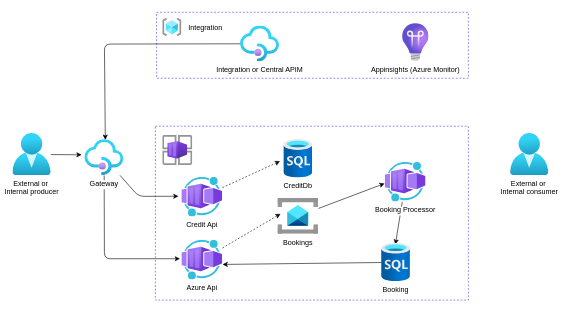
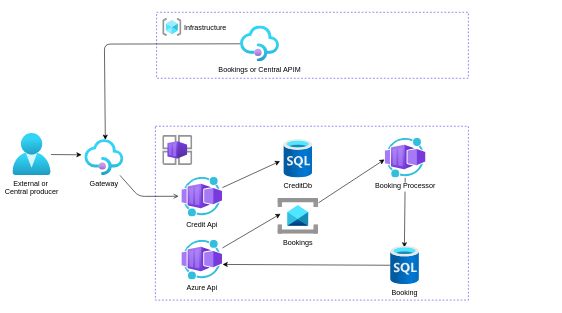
- <mxCell id="12" value="Integration" style="text;align=center;verticalAlign=middle;resizable=0;points=[];autosize=1;strokeColor=none;fillColor=none;" parent="1" vertex="1"><mxGeometry x="296.5" y="30" width="90" height="30" as="geometry" /></mxCell>
+ <mxCell id="12" value="Infrastructure" style="text;align=center;verticalAlign=middle;resizable=0;points=[];autosize=1;strokeColor=none;fillColor=none;" parent="1" vertex="1"><mxGeometry x="296.5" y="30" width="90" height="30" as="geometry" /></mxCell>
- <mxCell id="11" value="Appinsights (Azure Monitor)" style="aspect=fixed;points=[];align=center;image;fontSize=12;image=img/lib/azure2/management_governance/Application_Insights.svg;" parent="1" vertex="1"><mxGeometry x="670" y="38.5" width="44" height="63" as="geometry" /></mxCell>
- <mxCell id="4" value="Integration or Central APIM" style="aspect=fixed;points=[];align=center;image;fontSize=12;image=img/lib/azure2/integration/API_Management_Services.svg;" parent="1" vertex="1"><mxGeometry x="399.62" y="42.5" width="65" height="60" as="geometry" /></mxCell>
+ <mxCell id="4" value="Bookings or Central APIM" style="aspect=fixed;points=[];align=center;image;fontSize=12;image=img/lib/azure2/integration/API_Management_Services.svg;" parent="1" vertex="1"><mxGeometry x="399.62" y="42.5" width="65" height="60" as="geometry" /></mxCell>
- <mxCell id="14" value="External or &#10;Internal consumer" style="aspect=fixed;points=[];align=center;image;fontSize=12;image=img/lib/azure2/identity/Users.svg;" parent="1" vertex="1"><mxGeometry x="850" y="222" width="64" height="70" as="geometry" /></mxCell>
- <mxCell id="21" style="edgeStyle=none;entryX=-0.128;entryY=0.568;entryDx=0;entryDy=0;entryPerimeter=0;dashed=1;" edge="1" parent="1" source="22" target="16"><mxGeometry relative="1" as="geometry" /></mxCell>
+ <mxCell id="21" style="edgeStyle=none;entryX=-0.128;entryY=0.568;entryDx=0;entryDy=0;entryPerimeter=0;" edge="1" parent="1" source="22" target="16"><mxGeometry relative="1" as="geometry" /></mxCell>
- <mxCell id="8" value="Booking Processor" style="aspect=fixed;points=[];align=center;image;fontSize=12;image=img/lib/azure2/other/Worker_Container_App.svg;" parent="1" vertex="1"><mxGeometry x="641" y="270" width="68" height="66" as="geometry" /></mxCell>
+ <mxCell id="8" value="Booking Processor" style="aspect=fixed;points=[];align=center;image;fontSize=12;image=img/lib/azure2/other/Worker_Container_App.svg;" parent="1" vertex="1"><mxGeometry x="641" y="230" width="68" height="66" as="geometry" /></mxCell>
- <mxCell id="10" value="External or &#10;Internal producer" style="aspect=fixed;points=[];align=center;image;fontSize=12;image=img/lib/azure2/identity/Users.svg;" parent="1" vertex="1"><mxGeometry x="20" y="222" width="64" height="70" as="geometry" /></mxCell>
+ <mxCell id="10" value="External or &#10;Central producer" style="aspect=fixed;points=[];align=center;image;fontSize=12;image=img/lib/azure2/identity/Users.svg;" parent="1" vertex="1"><mxGeometry x="20" y="222" width="64" height="70" as="geometry" /></mxCell>
- <mxCell id="17" style="edgeStyle=none;entryX=-0.079;entryY=0.482;entryDx=0;entryDy=0;entryPerimeter=0;" parent="1" source="18" target="22" edge="1"><mxGeometry relative="1" as="geometry"><Array as="points"><mxPoint x="230" y="327" /></Array></mxGeometry></mxCell>
+ <mxCell id="17" style="edgeStyle=none;entryX=-0.079;entryY=0.482;entryDx=0;entryDy=0;entryPerimeter=0;endArrow=open;" parent="1" source="18" target="22" edge="1"><mxGeometry relative="1" as="geometry"><Array as="points"><mxPoint x="230" y="327" /></Array></mxGeometry></mxCell>
- <mxCell id="19" style="edgeStyle=none;entryX=0.069;entryY=0.436;entryDx=0;entryDy=0;entryPerimeter=0;dashed=1;" edge="1" parent="1" source="20" target="24"><mxGeometry relative="1" as="geometry" /></mxCell>
+ <mxCell id="19" style="edgeStyle=none;entryX=0.069;entryY=0.436;entryDx=0;entryDy=0;entryPerimeter=0;" edge="1" parent="1" source="20" target="24"><mxGeometry relative="1" as="geometry" /></mxCell>
- <mxCell id="13" style="edgeStyle=none;entryX=-0.042;entryY=0.47;entryDx=0;entryDy=0;entryPerimeter=0;" parent="1" source="18" target="20" edge="1"><mxGeometry relative="1" as="geometry"><mxPoint x="230" y="410" as="targetPoint" /><Array as="points"><mxPoint x="173" y="431" /></Array></mxGeometry></mxCell>
- <mxCell id="26" value="Booking" style="aspect=fixed;points=[];align=center;image;fontSize=12;image=img/lib/azure2/databases/SQL_Database.svg;" vertex="1" parent="1"><mxGeometry x="635" y="405" width="48" height="64" as="geometry" /></mxCell>
+ <mxCell id="26" value="Booking" style="aspect=fixed;points=[];align=center;image;fontSize=12;image=img/lib/azure2/databases/SQL_Database.svg;" vertex="1" parent="1"><mxGeometry x="650" y="410" width="48" height="64" as="geometry" /></mxCell>
